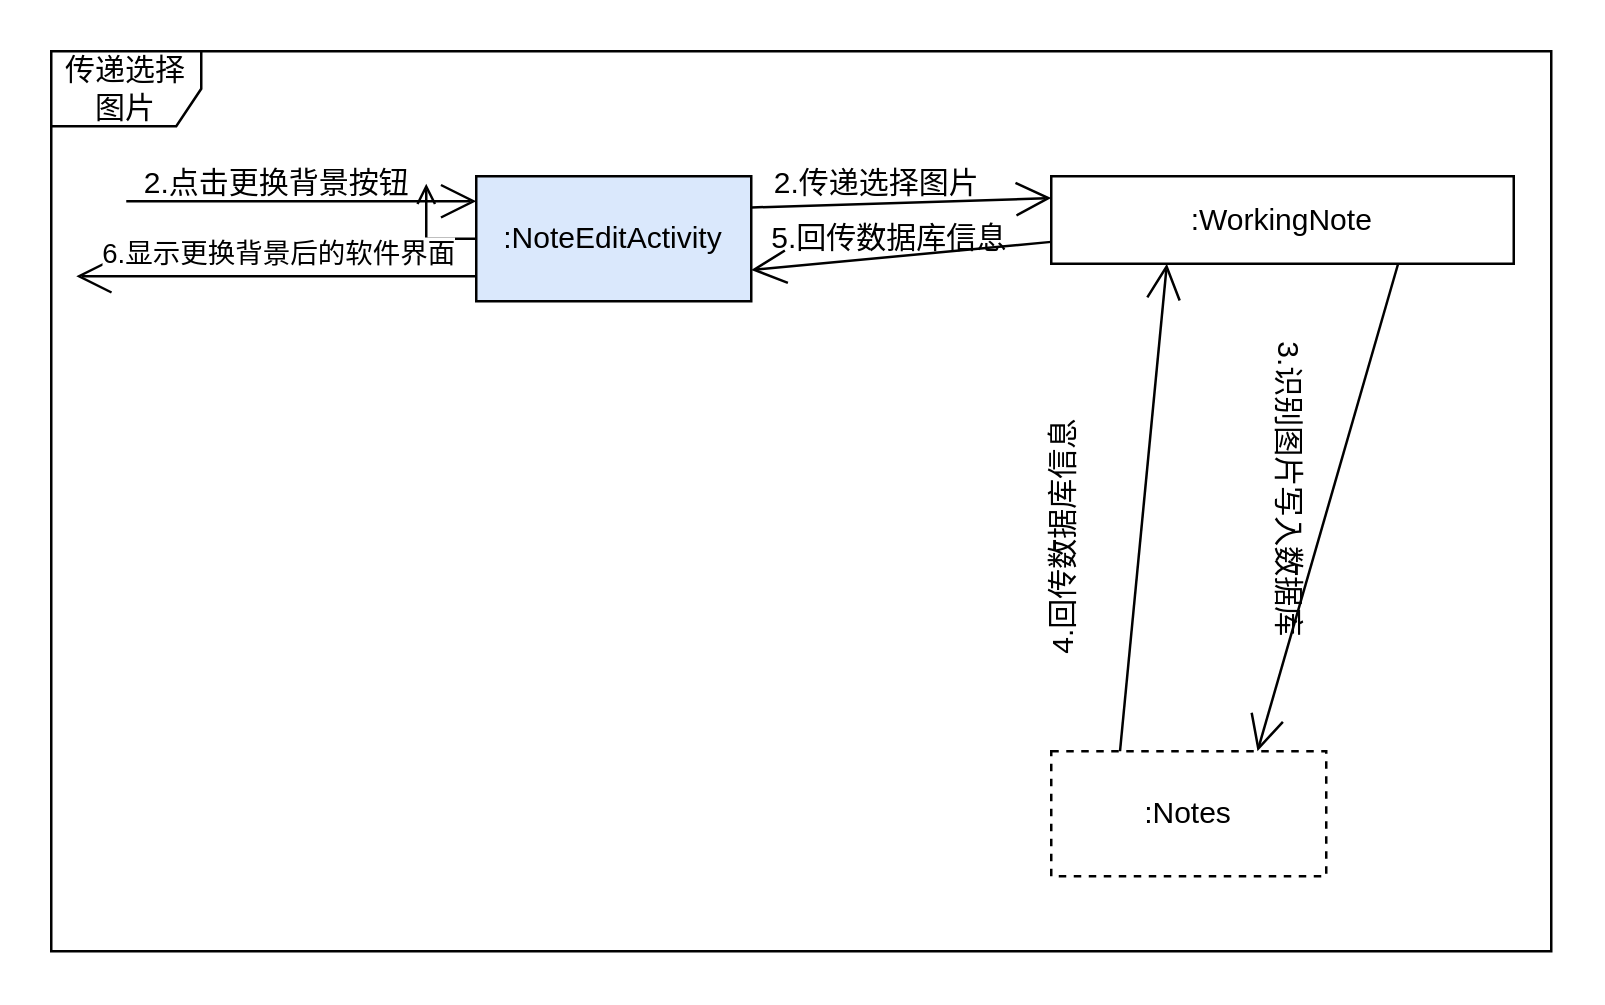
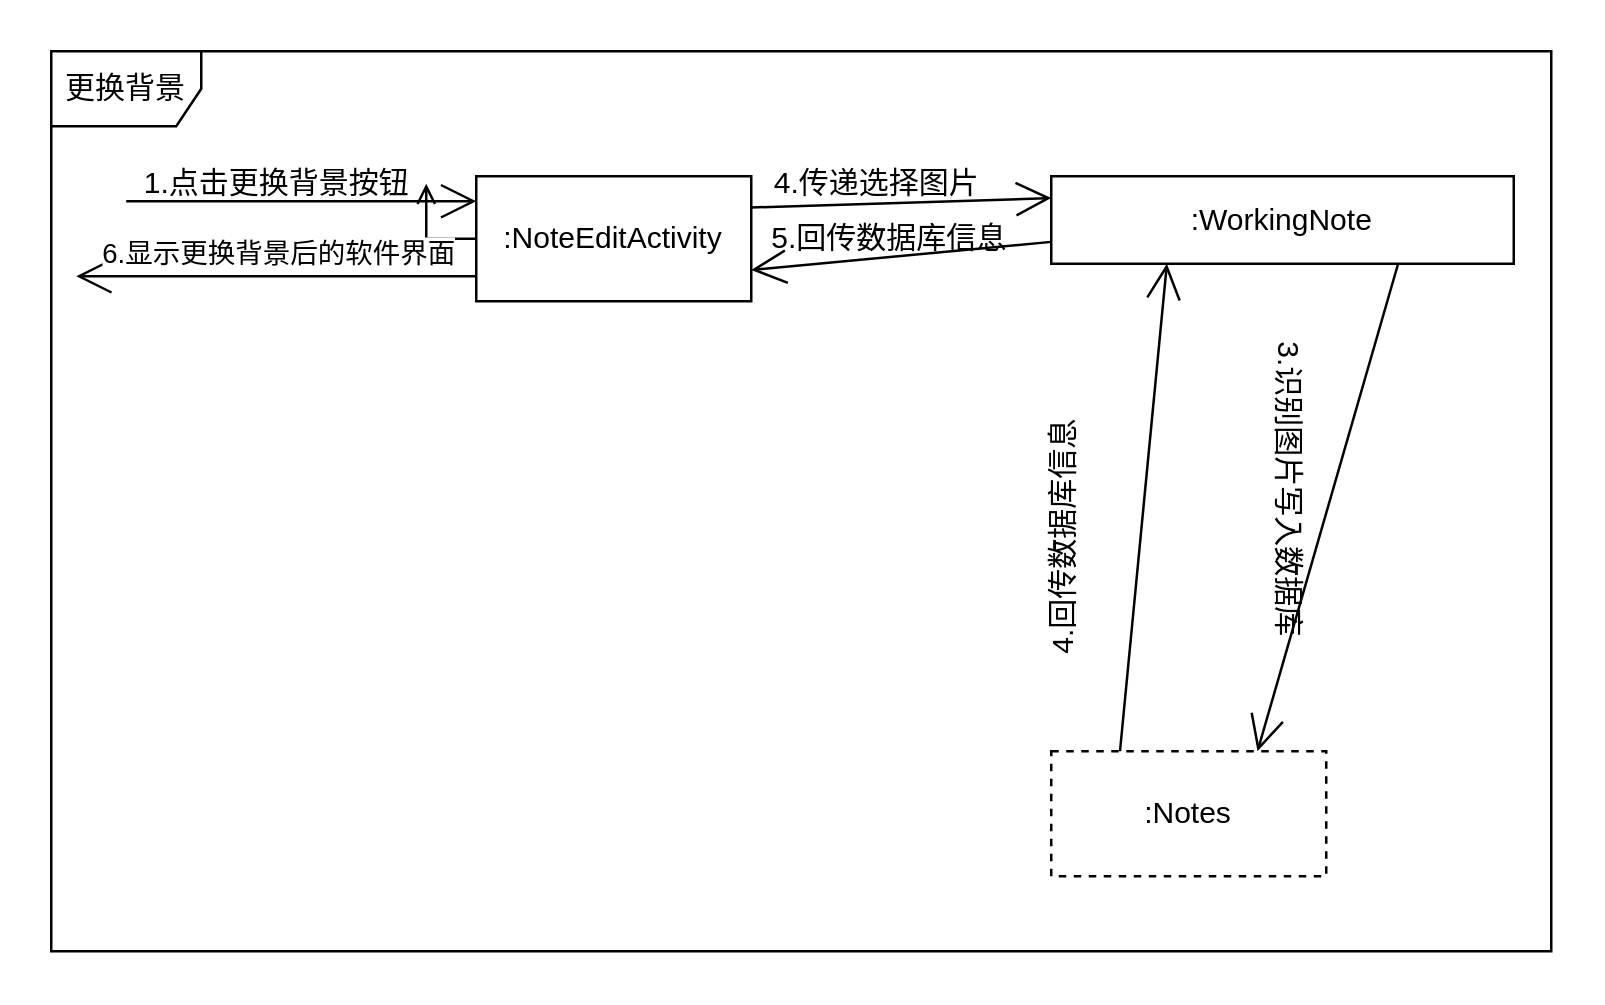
- <mxCell id="2" value="传递选择图片" style="shape=umlFrame;whiteSpace=wrap;html=1;pointerEvents=0;" parent="1" vertex="1"><mxGeometry x="20" y="20" width="600" height="360" as="geometry" /></mxCell>
+ <mxCell id="2" value="更换背景" style="shape=umlFrame;whiteSpace=wrap;html=1;pointerEvents=0;" parent="1" vertex="1"><mxGeometry x="20" y="20" width="600" height="360" as="geometry" /></mxCell>
- <mxCell id="6" value="2.点击更换背景按钮" style="text;html=1;align=center;verticalAlign=middle;resizable=0;points=[];autosize=1;strokeColor=none;fillColor=none;" parent="1" vertex="1"><mxGeometry x="45" y="58" width="130" height="30" as="geometry" /></mxCell>
+ <mxCell id="6" value="1.点击更换背景按钮" style="text;html=1;align=center;verticalAlign=middle;resizable=0;points=[];autosize=1;strokeColor=none;fillColor=none;" parent="1" vertex="1"><mxGeometry x="45" y="58" width="130" height="30" as="geometry" /></mxCell>
- <mxCell id="11" value="2.传递选择图片" style="text;html=1;align=center;verticalAlign=middle;resizable=0;points=[];autosize=1;strokeColor=none;fillColor=none;" parent="1" vertex="1"><mxGeometry x="295" y="58" width="110" height="30" as="geometry" /></mxCell>
+ <mxCell id="11" value="4.传递选择图片" style="text;html=1;align=center;verticalAlign=middle;resizable=0;points=[];autosize=1;strokeColor=none;fillColor=none;" parent="1" vertex="1"><mxGeometry x="295" y="58" width="110" height="30" as="geometry" /></mxCell>
- <mxCell id="4" value=":NoteEditActivity" style="html=1;whiteSpace=wrap;fillColor=#dae8fc;" parent="1" vertex="1"><mxGeometry x="190" y="70" width="110" height="50" as="geometry" /></mxCell>
+ <mxCell id="4" value=":NoteEditActivity" style="html=1;whiteSpace=wrap;" parent="1" vertex="1"><mxGeometry x="190" y="70" width="110" height="50" as="geometry" /></mxCell>
